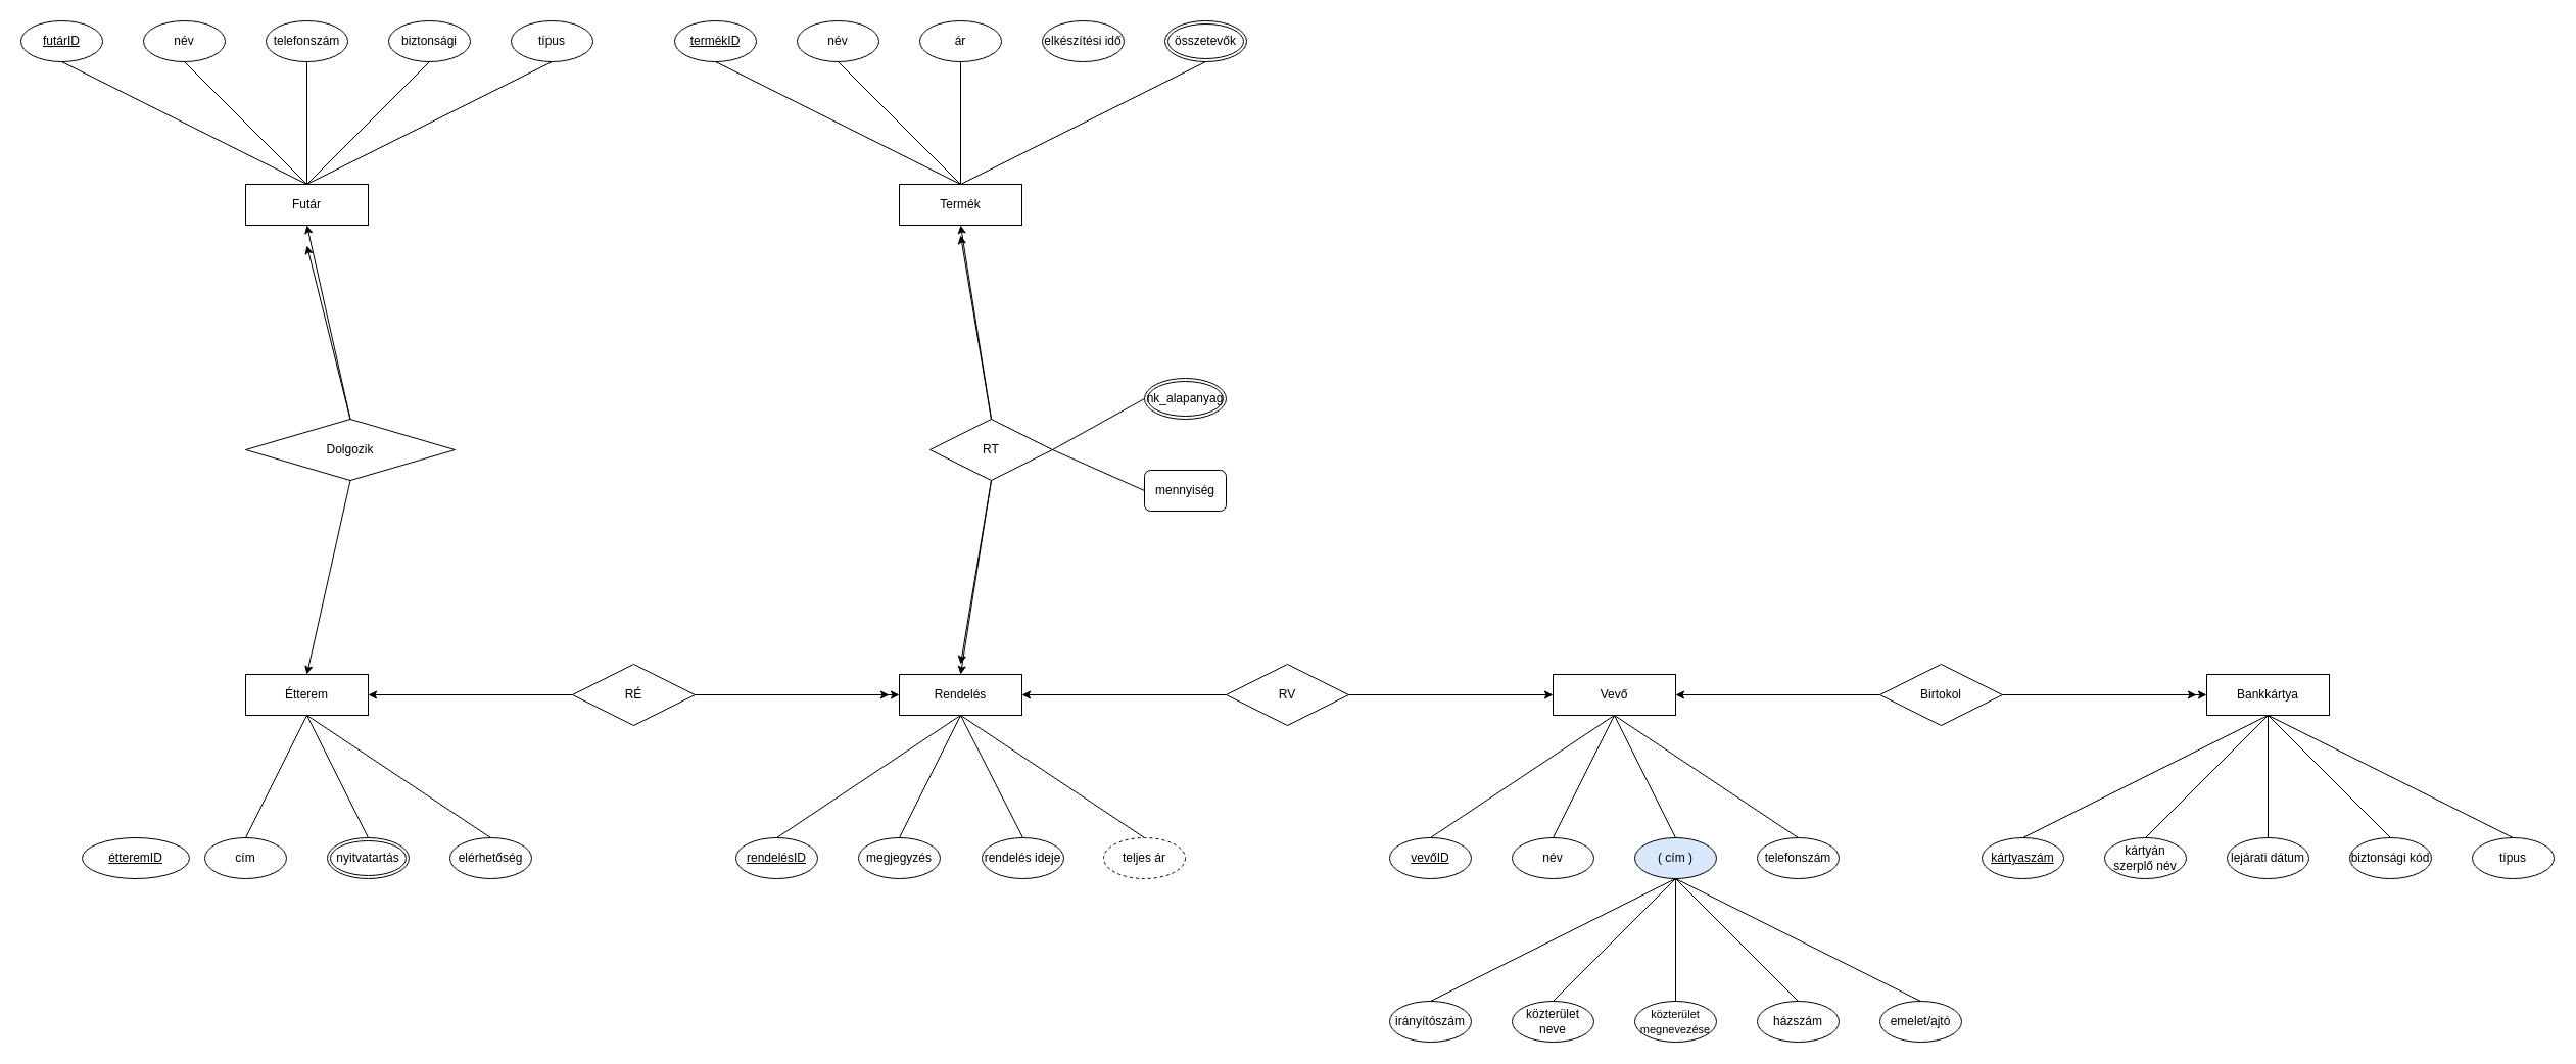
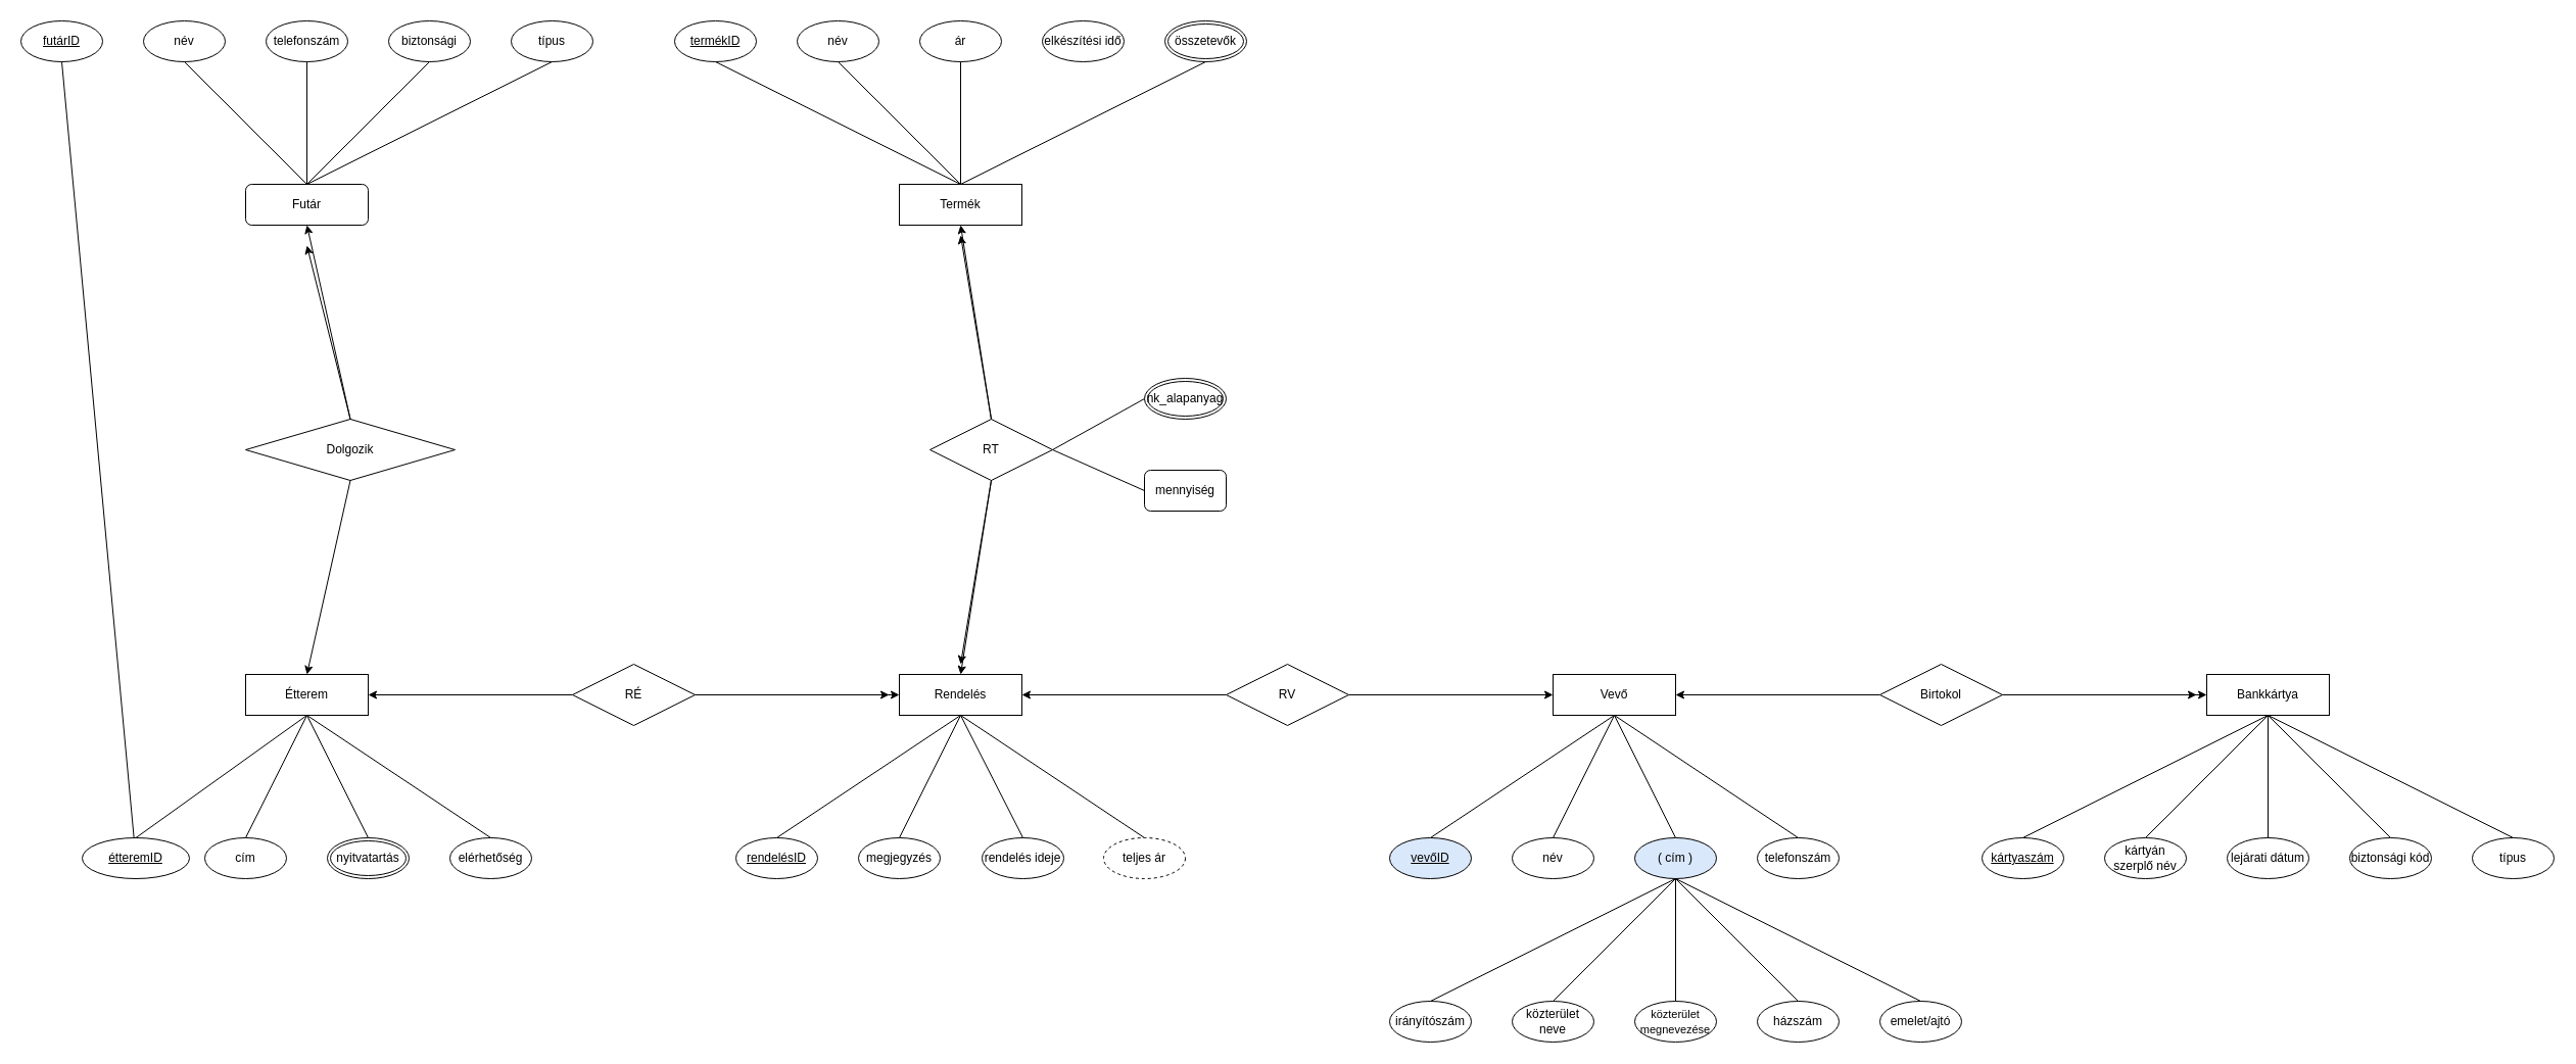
- <mxCell id="92" value="" style="endArrow=none;html=1;rounded=0;exitX=0.5;exitY=1;exitDx=0;exitDy=0;entryX=0.5;entryY=0;entryDx=0;entryDy=0;" parent="1" source="73" target="2" edge="1"><mxGeometry width="50" height="50" relative="1" as="geometry"><mxPoint x="-100" y="700" as="sourcePoint" /><mxPoint x="-50" y="650" as="targetPoint" /></mxGeometry></mxCell>
+ <mxCell id="92" value="" style="endArrow=none;html=1;rounded=0;exitX=0.5;exitY=1;exitDx=0;exitDy=0;" parent="1" source="73" target="71" edge="1"><mxGeometry width="50" height="50" relative="1" as="geometry"><mxPoint x="-100" y="700" as="sourcePoint" /><mxPoint x="-50" y="650" as="targetPoint" /></mxGeometry></mxCell>
- <mxCell id="2" value="Futár" style="whiteSpace=wrap;html=1;align=center;" parent="1" vertex="1"><mxGeometry x="240" y="180" width="120" height="40" as="geometry" /></mxCell>
+ <mxCell id="2" value="Futár" style="whiteSpace=wrap;html=1;align=center;rounded=1;" parent="1" vertex="1"><mxGeometry x="240" y="180" width="120" height="40" as="geometry" /></mxCell>
+ <mxCell id="72" value="" style="endArrow=none;html=1;rounded=0;exitX=0.5;exitY=0;exitDx=0;exitDy=0;entryX=0.5;entryY=1;entryDx=0;entryDy=0;" parent="1" source="71" target="4" edge="1"><mxGeometry width="50" height="50" relative="1" as="geometry"><mxPoint x="240" y="700" as="sourcePoint" /><mxPoint x="290" y="650" as="targetPoint" /></mxGeometry></mxCell>
- <mxCell id="65" value="vevőID" style="ellipse;whiteSpace=wrap;html=1;align=center;fontStyle=4;" parent="1" vertex="1"><mxGeometry x="1360" y="820" width="80" height="40" as="geometry" /></mxCell>
+ <mxCell id="65" value="vevőID" style="ellipse;whiteSpace=wrap;html=1;align=center;fontStyle=4;fillColor=#dae8fc;" parent="1" vertex="1"><mxGeometry x="1360" y="820" width="80" height="40" as="geometry" /></mxCell>
